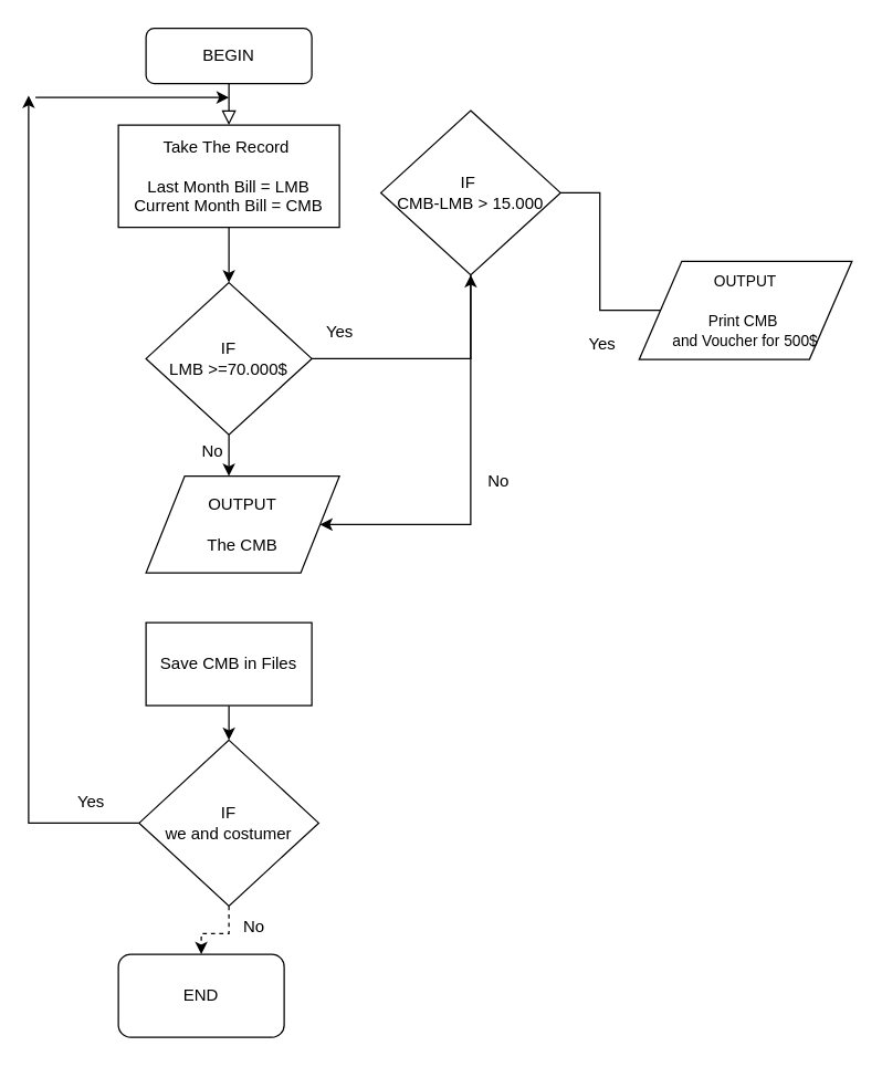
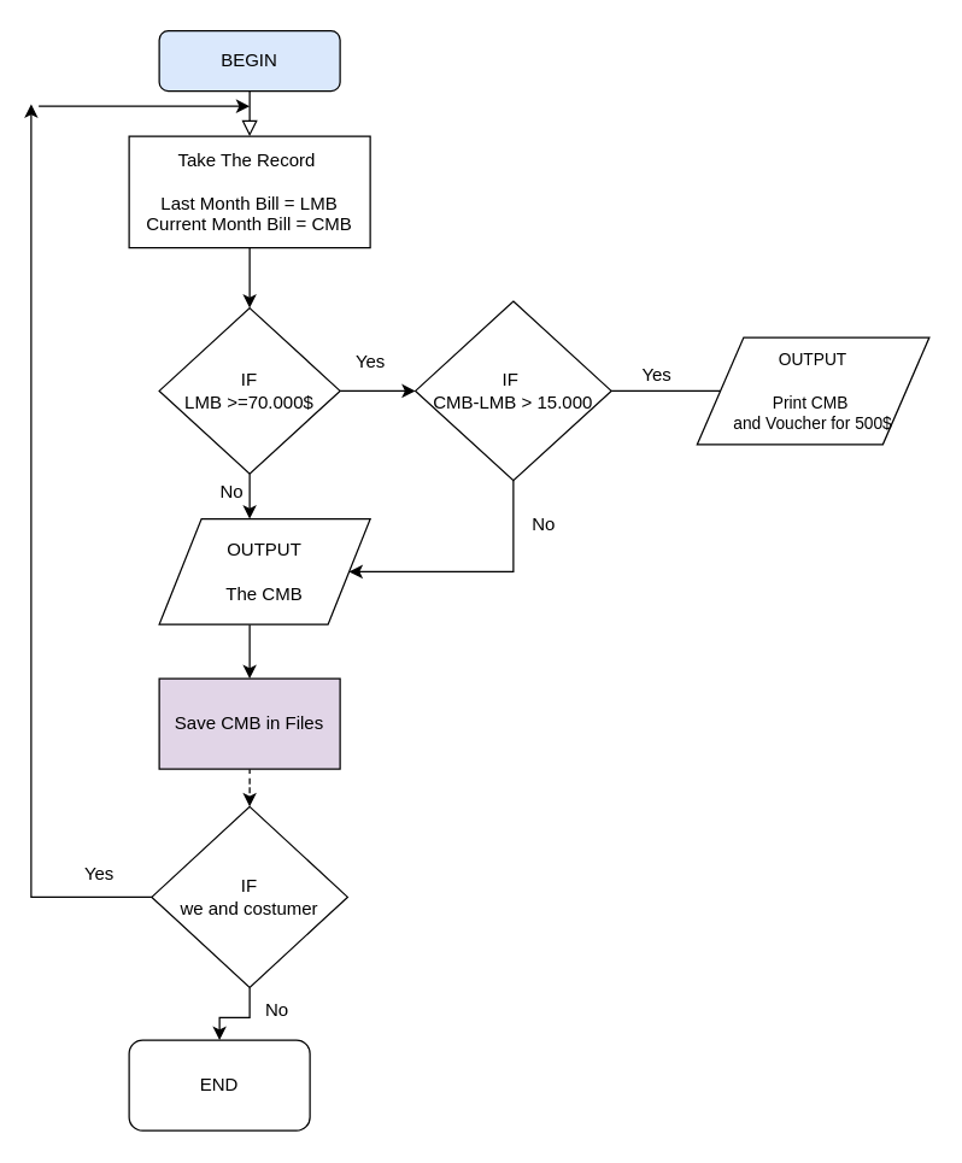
- <mxCell id="3" value="BEGIN" style="rounded=1;whiteSpace=wrap;html=1;fontSize=12;glass=0;strokeWidth=1;shadow=0;" parent="1" vertex="1"><mxGeometry x="105" y="20" width="120" height="40" as="geometry" /></mxCell>
+ <mxCell id="3" value="BEGIN" style="rounded=1;whiteSpace=wrap;html=1;fontSize=12;glass=0;strokeWidth=1;shadow=0;fillColor=#dae8fc;" parent="1" vertex="1"><mxGeometry x="105" y="20" width="120" height="40" as="geometry" /></mxCell>
- <mxCell id="10" value="IF&amp;nbsp;&lt;br&gt;CMB-LMB &amp;gt; 15.000" style="rhombus;whiteSpace=wrap;html=1;" parent="1" vertex="1"><mxGeometry x="275" y="79.5" width="130" height="119" as="geometry" /></mxCell>
+ <mxCell id="10" value="IF&amp;nbsp;&lt;br&gt;CMB-LMB &amp;gt; 15.000" style="rhombus;whiteSpace=wrap;html=1;" parent="1" vertex="1"><mxGeometry x="275" y="199.5" width="130" height="119" as="geometry" /></mxCell>
- <mxCell id="20" value="&lt;font style=&quot;font-size: 11px&quot;&gt;&lt;span style=&quot;text-align: left&quot;&gt;OUTPUT&lt;br&gt;&lt;br&gt;Print CMB&amp;nbsp;&lt;/span&gt;&lt;br style=&quot;text-align: left&quot;&gt;&lt;span style=&quot;text-align: left&quot;&gt;and Voucher for 500$&lt;/span&gt;&lt;/font&gt;" style="shape=parallelogram;perimeter=parallelogramPerimeter;whiteSpace=wrap;html=1;" parent="1" vertex="1"><mxGeometry x="462" y="188.5" width="154" height="71" as="geometry" /></mxCell>
+ <mxCell id="20" value="&lt;font style=&quot;font-size: 11px&quot;&gt;&lt;span style=&quot;text-align: left&quot;&gt;OUTPUT&lt;br&gt;&lt;br&gt;Print CMB&amp;nbsp;&lt;/span&gt;&lt;br style=&quot;text-align: left&quot;&gt;&lt;span style=&quot;text-align: left&quot;&gt;and Voucher for 500$&lt;/span&gt;&lt;/font&gt;" style="shape=parallelogram;perimeter=parallelogramPerimeter;whiteSpace=wrap;html=1;" parent="1" vertex="1"><mxGeometry x="462" y="223.5" width="154" height="71" as="geometry" /></mxCell>
+ <mxCell id="11" value="" style="edgeStyle=orthogonalEdgeStyle;rounded=0;orthogonalLoop=1;jettySize=auto;html=1;" parent="1" source="12" target="22" edge="1"><mxGeometry relative="1" as="geometry"><Array as="points"><mxPoint x="165" y="430" /><mxPoint x="165" y="430" /></Array></mxGeometry></mxCell>
- <mxCell id="22" value="Save CMB in Files" style="rounded=0;whiteSpace=wrap;html=1;" parent="1" vertex="1"><mxGeometry x="105" y="450" width="120" height="60" as="geometry" /></mxCell>
+ <mxCell id="22" value="Save CMB in Files" style="rounded=0;whiteSpace=wrap;html=1;fillColor=#e1d5e7;" parent="1" vertex="1"><mxGeometry x="105" y="450" width="120" height="60" as="geometry" /></mxCell>
- <mxCell id="21" value="" style="edgeStyle=orthogonalEdgeStyle;rounded=0;orthogonalLoop=1;jettySize=auto;html=1;" parent="1" source="22" target="25" edge="1"><mxGeometry relative="1" as="geometry" /></mxCell>
+ <mxCell id="21" value="" style="edgeStyle=orthogonalEdgeStyle;rounded=0;orthogonalLoop=1;jettySize=auto;html=1;dashed=1;" parent="1" source="22" target="25" edge="1"><mxGeometry relative="1" as="geometry" /></mxCell>
- <mxCell id="23" value="" style="edgeStyle=orthogonalEdgeStyle;rounded=0;orthogonalLoop=1;jettySize=auto;html=1;dashed=1;" parent="1" source="25" target="13" edge="1"><mxGeometry relative="1" as="geometry" /></mxCell>
+ <mxCell id="23" value="" style="edgeStyle=orthogonalEdgeStyle;rounded=0;orthogonalLoop=1;jettySize=auto;html=1;" parent="1" source="25" target="13" edge="1"><mxGeometry relative="1" as="geometry" /></mxCell>
